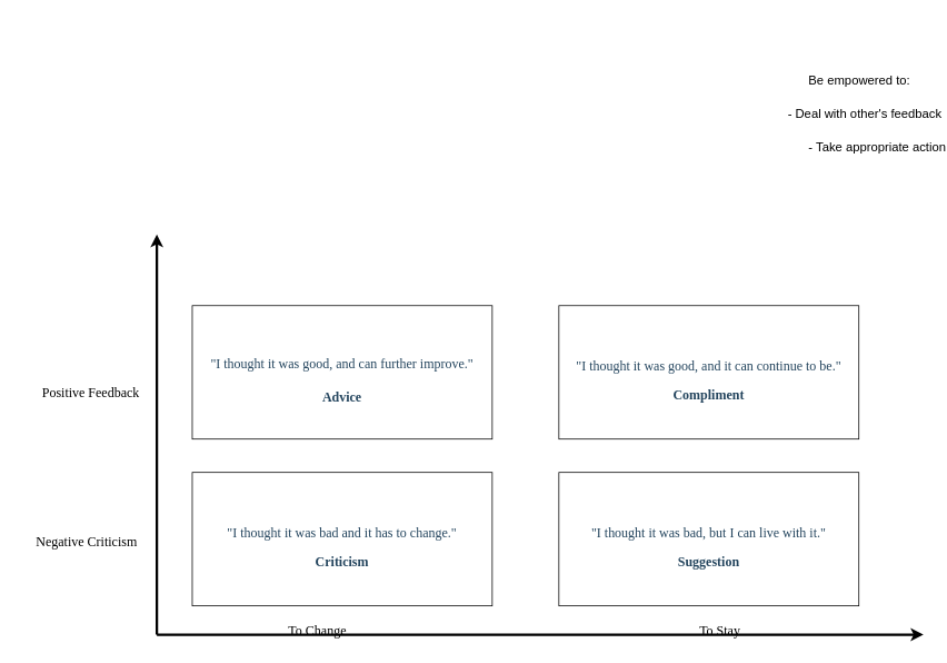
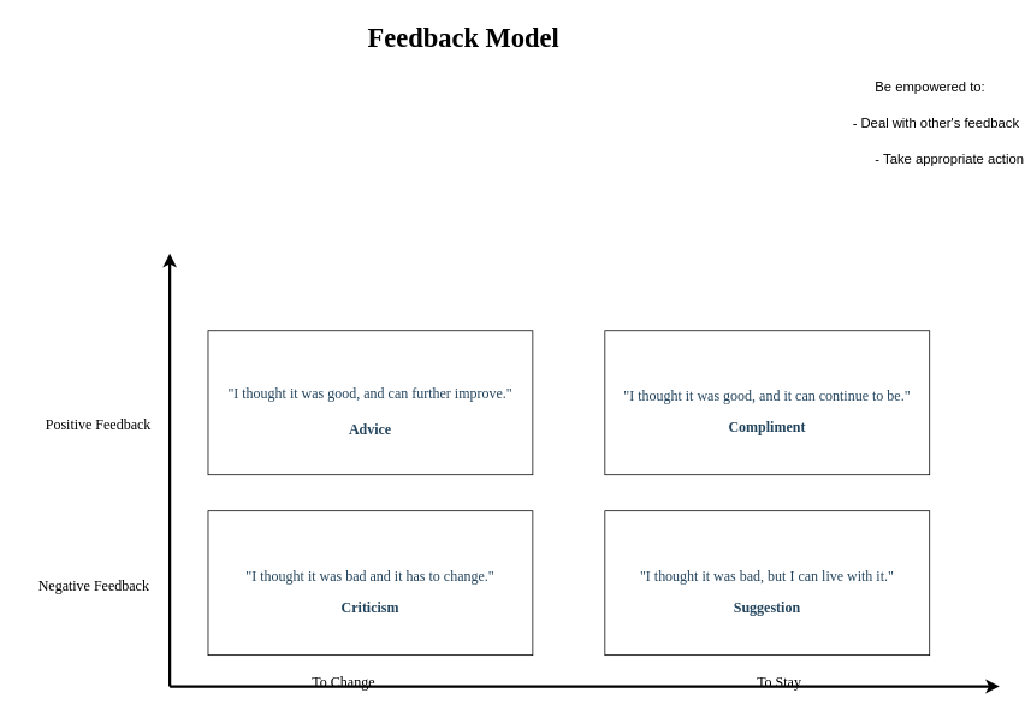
+ <mxCell id="15" value="&lt;font style=&quot;font-size: 30px&quot;&gt;Feedback Model&lt;/font&gt;" style="text;spacingTop=-5;align=center;verticalAlign=middle;fontSize=30;fontStyle=1;html=1;points=[];fontFamily=Tahoma;" parent="1" vertex="1"><mxGeometry x="107.5" y="20.5" width="810" height="45" as="geometry" /></mxCell>
- <mxCell id="13" value="Negative Criticism" style="text;spacingTop=-5;align=center;verticalAlign=middle;fontStyle=0;html=1;fontSize=16;points=[];fontFamily=Tahoma;" parent="1" vertex="1"><mxGeometry x="20" y="586" width="165.5" height="130" as="geometry" /></mxCell>
+ <mxCell id="13" value="Negative Feedback" style="text;spacingTop=-5;align=center;verticalAlign=middle;fontStyle=0;html=1;fontSize=16;points=[];fontFamily=Tahoma;" parent="1" vertex="1"><mxGeometry x="20" y="586" width="165.5" height="130" as="geometry" /></mxCell>
